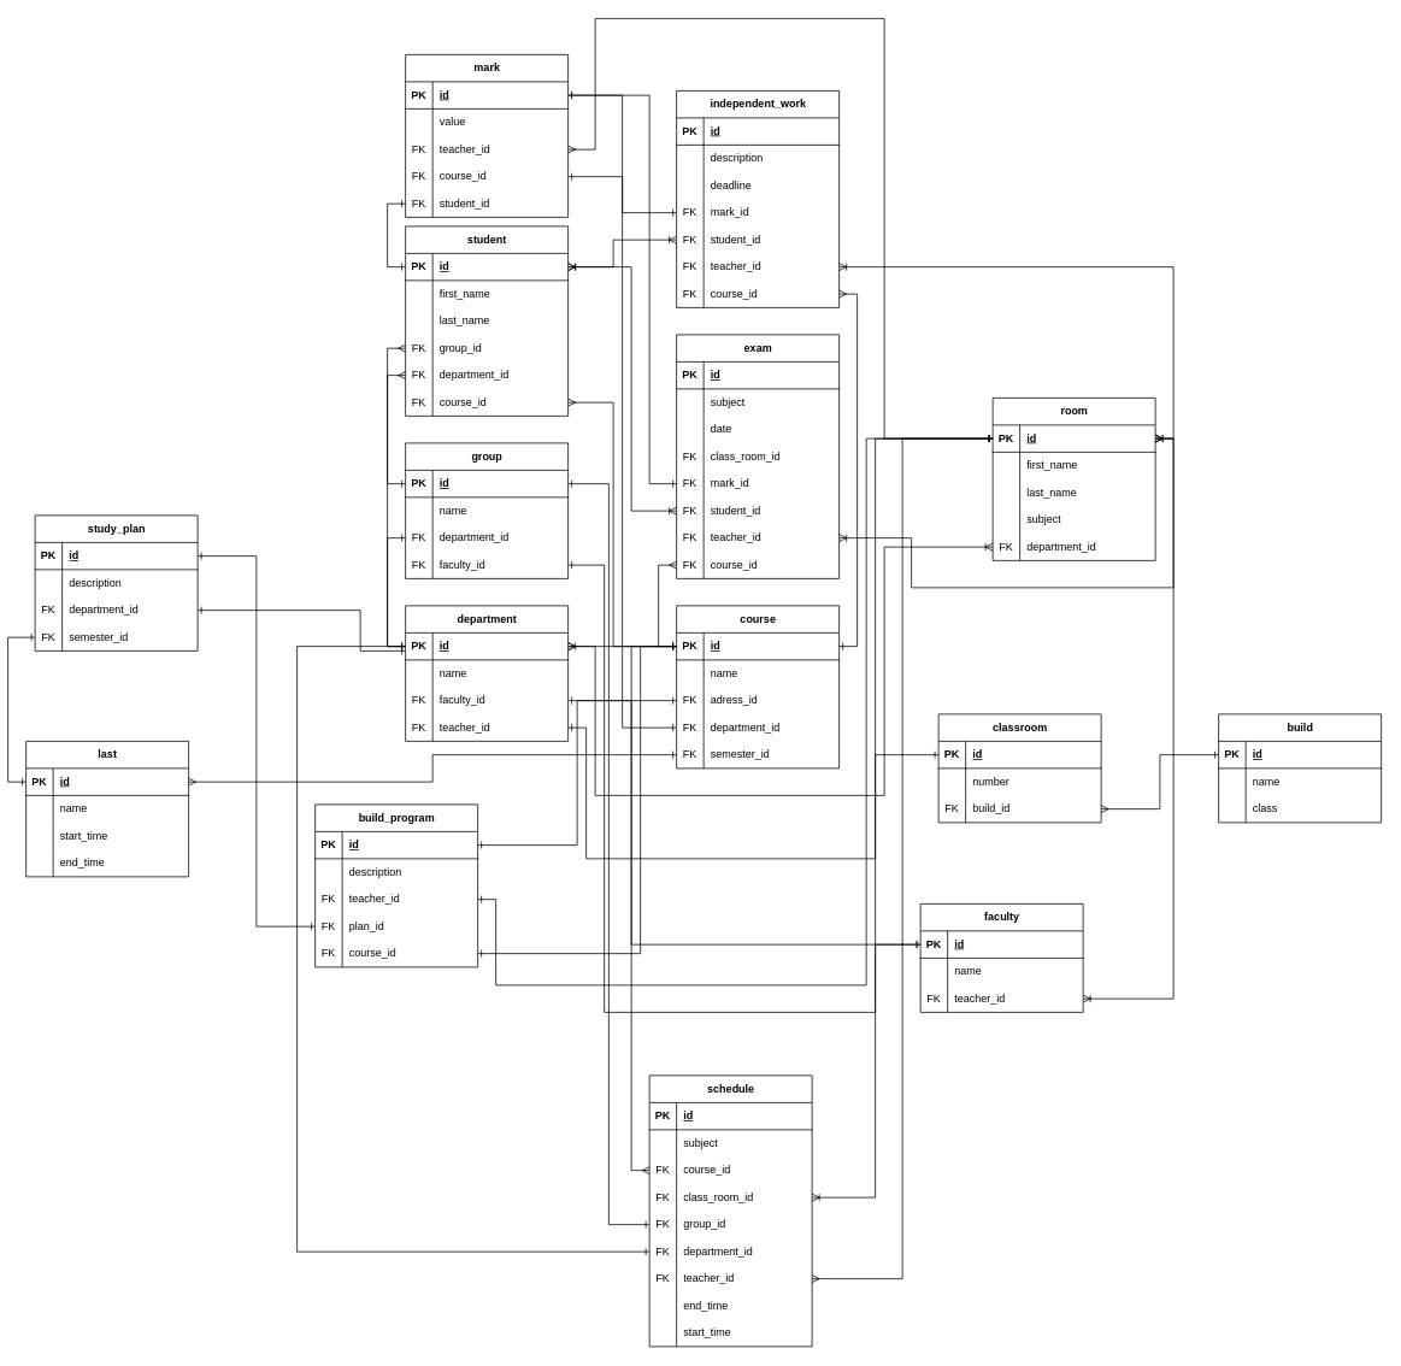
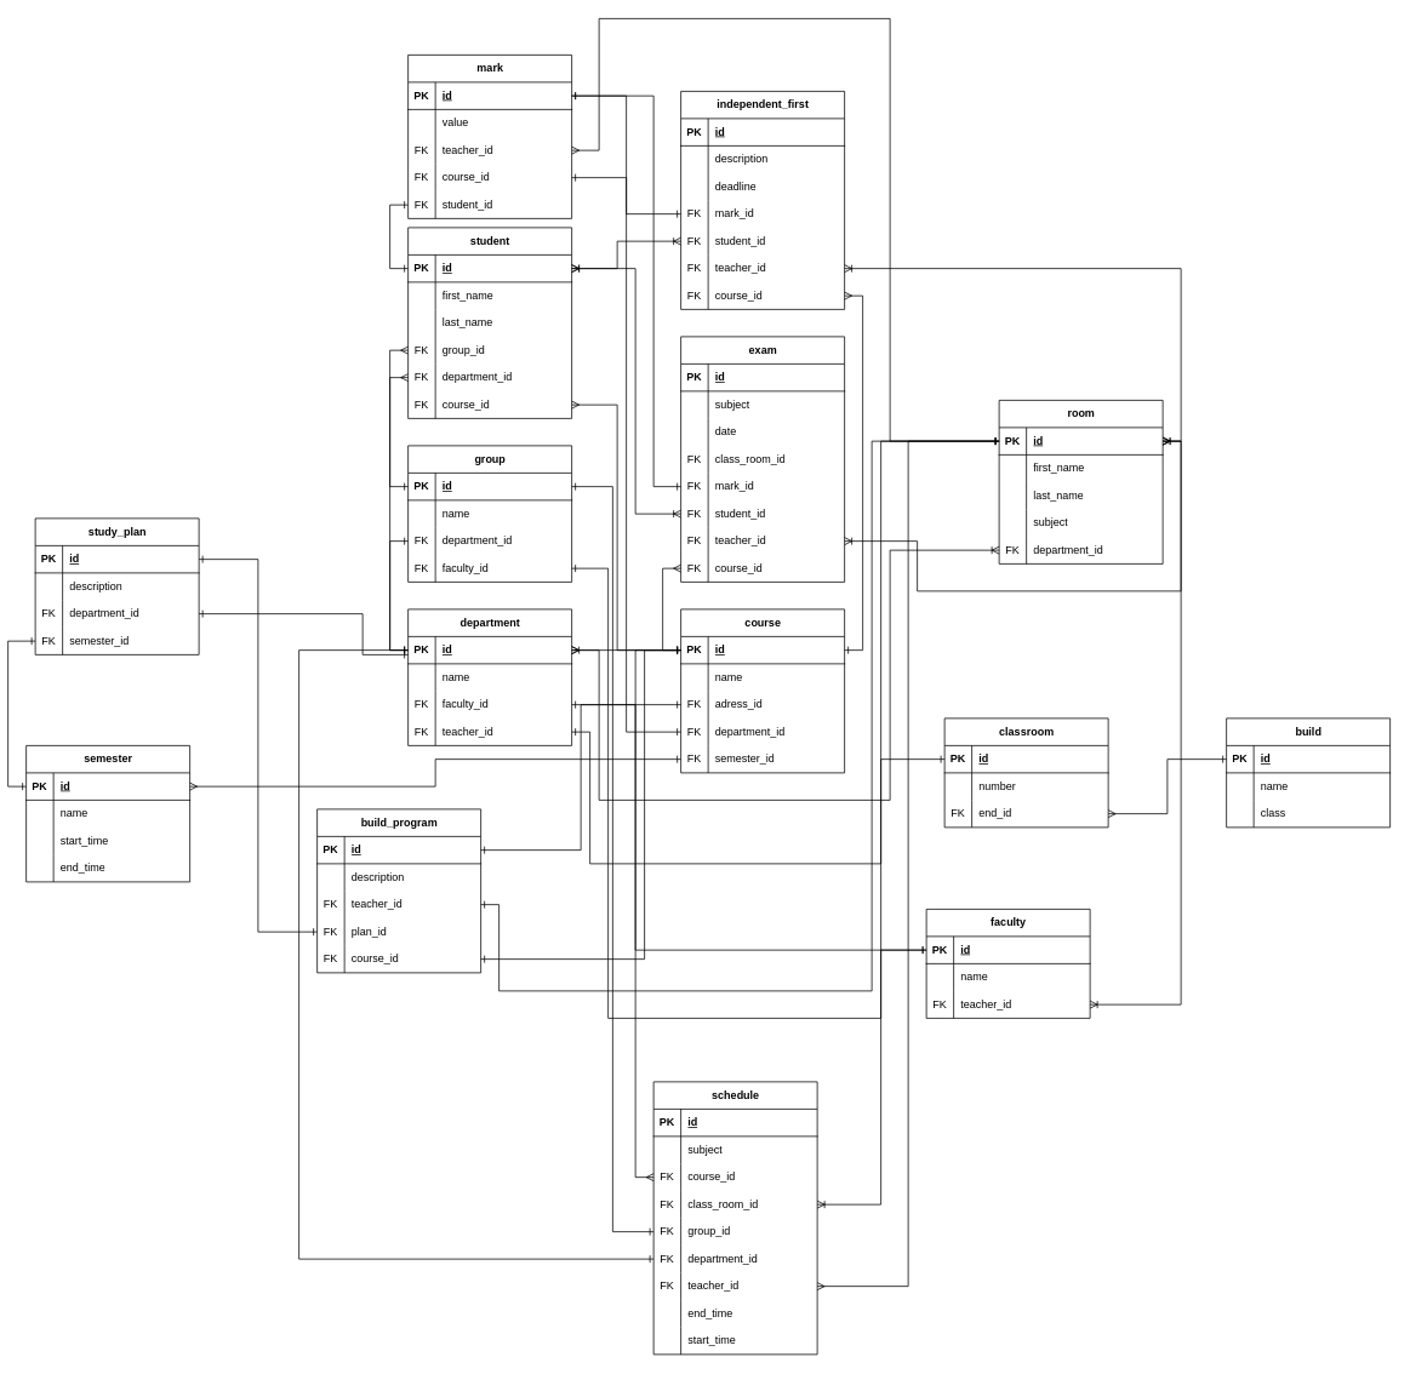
- <mxCell id="191" value="independent_work" style="shape=table;startSize=30;container=1;collapsible=1;childLayout=tableLayout;fixedRows=1;rowLines=0;fontStyle=1;align=center;resizeLast=1;html=1;" vertex="1" parent="1"><mxGeometry x="740" y="100" width="180" height="240" as="geometry" /></mxCell>
+ <mxCell id="191" value="independent_first" style="shape=table;startSize=30;container=1;collapsible=1;childLayout=tableLayout;fixedRows=1;rowLines=0;fontStyle=1;align=center;resizeLast=1;html=1;" vertex="1" parent="1"><mxGeometry x="740" y="100" width="180" height="240" as="geometry" /></mxCell>
- <mxCell id="143" value="last" style="shape=table;startSize=30;container=1;collapsible=1;childLayout=tableLayout;fixedRows=1;rowLines=0;fontStyle=1;align=center;resizeLast=1;html=1;" vertex="1" parent="1"><mxGeometry x="20" y="820" width="180" height="150" as="geometry" /></mxCell>
+ <mxCell id="143" value="semester" style="shape=table;startSize=30;container=1;collapsible=1;childLayout=tableLayout;fixedRows=1;rowLines=0;fontStyle=1;align=center;resizeLast=1;html=1;" vertex="1" parent="1"><mxGeometry x="20" y="820" width="180" height="150" as="geometry" /></mxCell>
- <mxCell id="142" value="build_id" style="shape=partialRectangle;connectable=0;fillColor=none;top=0;left=0;bottom=0;right=0;align=left;spacingLeft=6;overflow=hidden;whiteSpace=wrap;html=1;" vertex="1" parent="140"><mxGeometry x="30" width="150" height="30" as="geometry"><mxRectangle width="150" height="30" as="alternateBounds" /></mxGeometry></mxCell>
+ <mxCell id="142" value="end_id" style="shape=partialRectangle;connectable=0;fillColor=none;top=0;left=0;bottom=0;right=0;align=left;spacingLeft=6;overflow=hidden;whiteSpace=wrap;html=1;" vertex="1" parent="140"><mxGeometry x="30" width="150" height="30" as="geometry"><mxRectangle width="150" height="30" as="alternateBounds" /></mxGeometry></mxCell>
